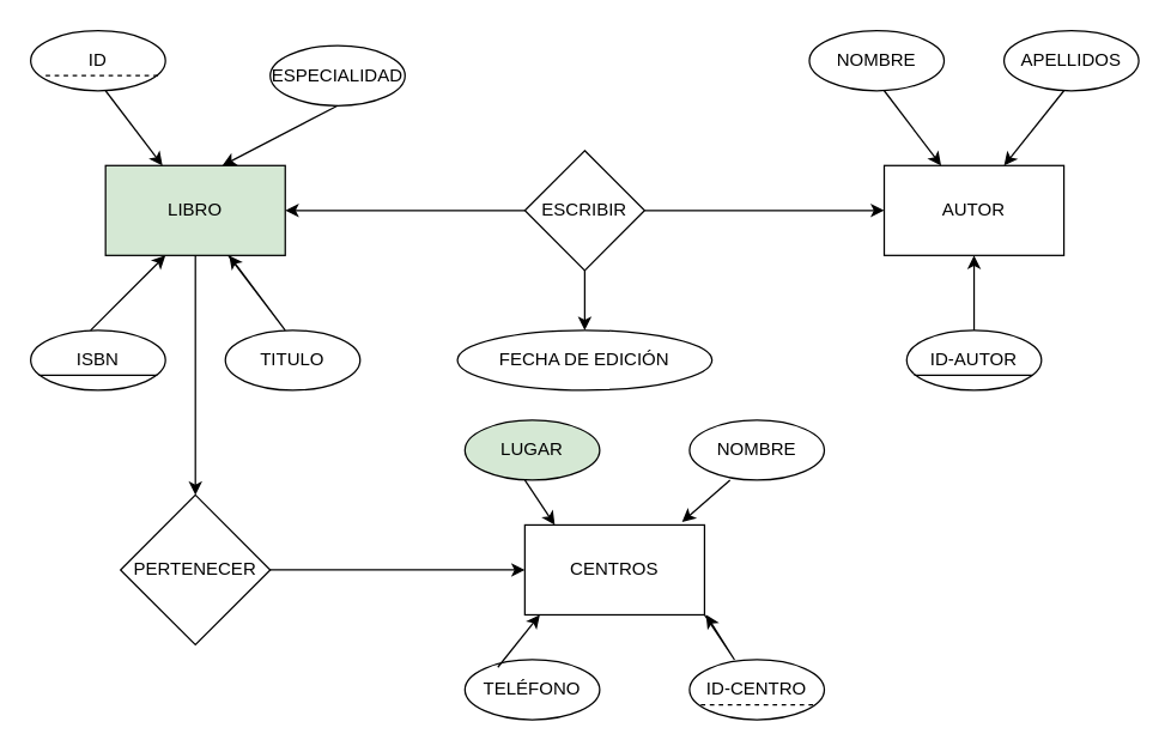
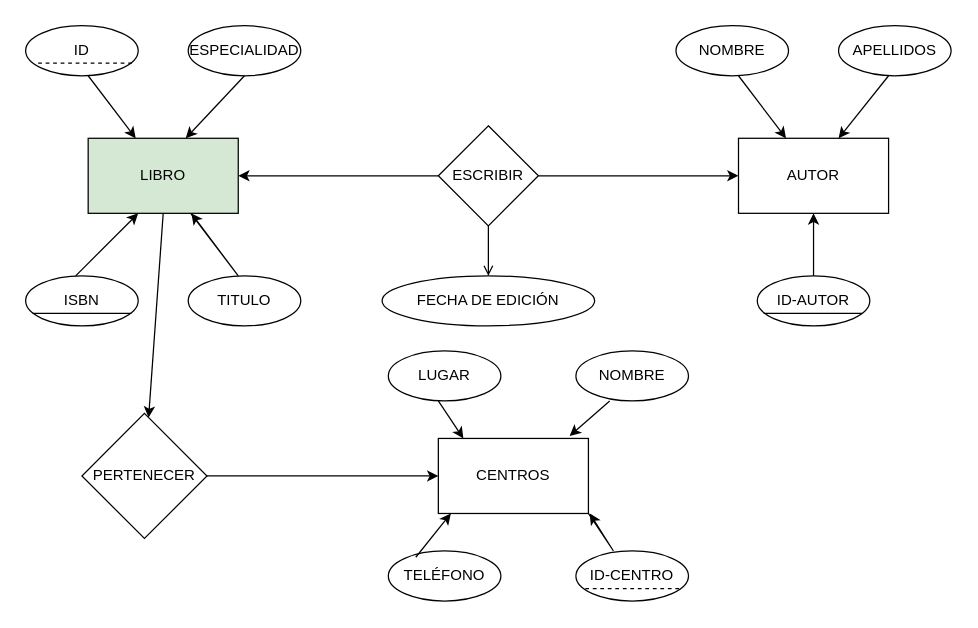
- <mxCell id="16" value="&lt;font style=&quot;vertical-align: inherit;&quot;&gt;&lt;font style=&quot;vertical-align: inherit;&quot;&gt;&lt;font style=&quot;vertical-align: inherit;&quot;&gt;&lt;font style=&quot;vertical-align: inherit;&quot;&gt;ESPECIALIDAD&lt;/font&gt;&lt;/font&gt;&lt;/font&gt;&lt;/font&gt;" style="ellipse;whiteSpace=wrap;html=1;" vertex="1" parent="1"><mxGeometry x="180" y="30" width="90" height="40" as="geometry" /></mxCell>
+ <mxCell id="16" value="&lt;font style=&quot;vertical-align: inherit;&quot;&gt;&lt;font style=&quot;vertical-align: inherit;&quot;&gt;&lt;font style=&quot;vertical-align: inherit;&quot;&gt;&lt;font style=&quot;vertical-align: inherit;&quot;&gt;ESPECIALIDAD&lt;/font&gt;&lt;/font&gt;&lt;/font&gt;&lt;/font&gt;" style="ellipse;whiteSpace=wrap;html=1;" vertex="1" parent="1"><mxGeometry x="150" y="20" width="90" height="40" as="geometry" /></mxCell>
- <mxCell id="38" value="" style="endArrow=classic;html=1;rounded=0;entryX=0.5;entryY=0;entryDx=0;entryDy=0;exitX=0.5;exitY=1;exitDx=0;exitDy=0;" edge="1" parent="1" source="2" target="37"><mxGeometry width="50" height="50" relative="1" as="geometry"><mxPoint x="387" y="180" as="sourcePoint" /><mxPoint x="340" y="230" as="targetPoint" /></mxGeometry></mxCell>
+ <mxCell id="38" value="" style="endArrow=open;html=1;rounded=0;entryX=0.5;entryY=0;entryDx=0;entryDy=0;exitX=0.5;exitY=1;exitDx=0;exitDy=0;" edge="1" parent="1" source="2" target="37"><mxGeometry width="50" height="50" relative="1" as="geometry"><mxPoint x="387" y="180" as="sourcePoint" /><mxPoint x="340" y="230" as="targetPoint" /></mxGeometry></mxCell>
- <mxCell id="31" value="LUGAR" style="ellipse;whiteSpace=wrap;html=1;fillColor=#d5e8d4;" vertex="1" parent="1"><mxGeometry x="310" y="280" width="90" height="40" as="geometry" /></mxCell>
+ <mxCell id="31" value="LUGAR" style="ellipse;whiteSpace=wrap;html=1;" vertex="1" parent="1"><mxGeometry x="310" y="280" width="90" height="40" as="geometry" /></mxCell>
- <mxCell id="24" value="PERTENECER" style="rhombus;whiteSpace=wrap;html=1;" vertex="1" parent="1"><mxGeometry x="80" y="330" width="100" height="100" as="geometry" /></mxCell>
+ <mxCell id="24" value="PERTENECER" style="rhombus;whiteSpace=wrap;html=1;" vertex="1" parent="1"><mxGeometry x="65" y="330" width="100" height="100" as="geometry" /></mxCell>
